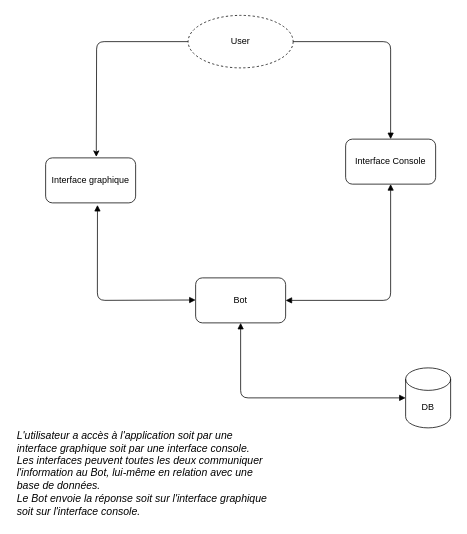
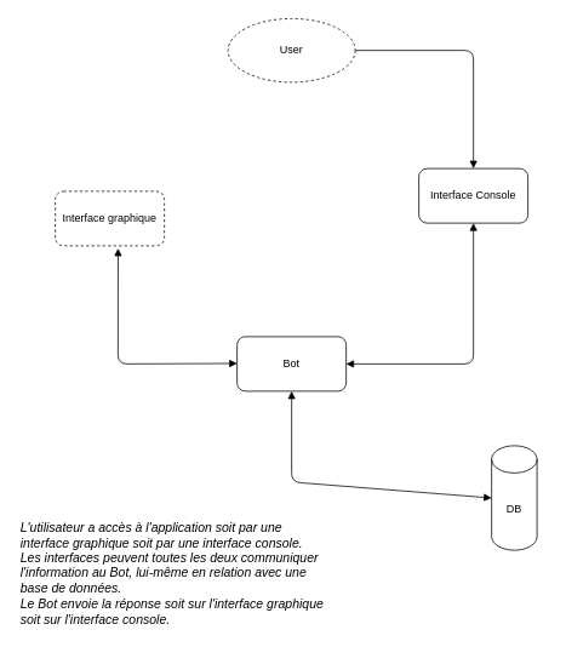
- <mxCell id="2" style="edgeStyle=none;html=1;entryX=0.563;entryY=-0.022;entryDx=0;entryDy=0;exitX=0;exitY=0.5;exitDx=0;exitDy=0;entryPerimeter=0;" edge="1" parent="1" source="3" target="5"><mxGeometry relative="1" as="geometry"><Array as="points"><mxPoint x="128" y="55" /></Array></mxGeometry></mxCell>
- <mxCell id="5" value="&lt;span&gt;Interface graphique&lt;/span&gt;" style="rounded=1;whiteSpace=wrap;html=1;" vertex="1" parent="1"><mxGeometry x="60" y="210" width="120" height="60" as="geometry" /></mxCell>
+ <mxCell id="5" value="&lt;span&gt;Interface graphique&lt;/span&gt;" style="rounded=1;whiteSpace=wrap;html=1;dashed=1;" vertex="1" parent="1"><mxGeometry x="60" y="210" width="120" height="60" as="geometry" /></mxCell>
- <mxCell id="4" value="&lt;span&gt;DB&lt;/span&gt;" style="shape=cylinder3;whiteSpace=wrap;html=1;boundedLbl=1;backgroundOutline=1;size=15;" vertex="1" parent="1"><mxGeometry x="540" y="490" width="60" height="80" as="geometry" /></mxCell>
+ <mxCell id="4" value="&lt;span&gt;DB&lt;/span&gt;" style="shape=cylinder3;whiteSpace=wrap;html=1;boundedLbl=1;backgroundOutline=1;size=15;" vertex="1" parent="1"><mxGeometry x="540" y="490" width="50" height="115" as="geometry" /></mxCell>
